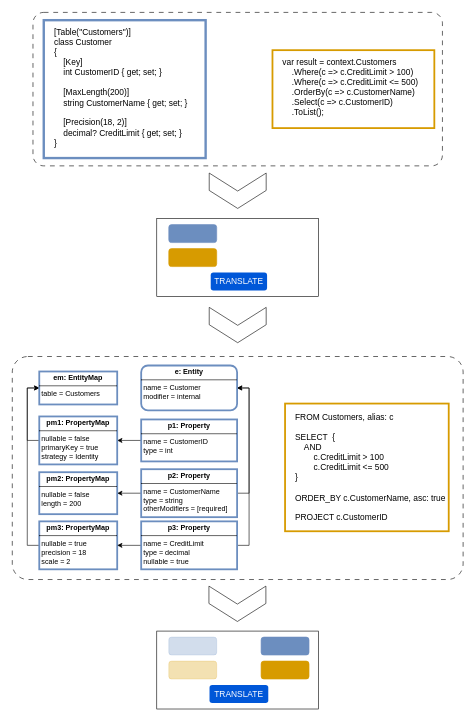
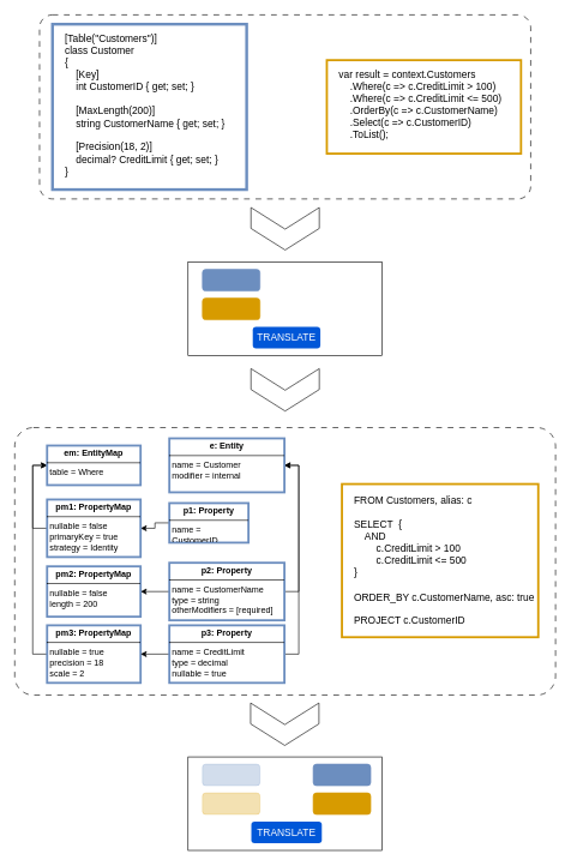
- <mxCell id="27" value="&lt;p style=&quot;margin:0px;margin-top:4px;text-align:center;&quot;&gt;&lt;b&gt;em&lt;/b&gt;&lt;b style=&quot;background-color: transparent; color: light-dark(rgb(0, 0, 0), rgb(255, 255, 255));&quot;&gt;: EntityMap&lt;/b&gt;&lt;/p&gt;&lt;hr size=&quot;1&quot; style=&quot;border-style:solid;&quot;&gt;&lt;p style=&quot;margin:0px;margin-left:4px;&quot;&gt;table = Customers&lt;/p&gt;" style="verticalAlign=top;align=left;overflow=fill;html=1;whiteSpace=wrap;fillColor=none;strokeColor=#6c8ebf;strokeWidth=3;spacingLeft=1;" vertex="1" parent="22"><mxGeometry y="10" width="130" height="55" as="geometry" /></mxCell>
+ <mxCell id="27" value="&lt;p style=&quot;margin:0px;margin-top:4px;text-align:center;&quot;&gt;&lt;b&gt;em&lt;/b&gt;&lt;b style=&quot;background-color: transparent; color: light-dark(rgb(0, 0, 0), rgb(255, 255, 255));&quot;&gt;: EntityMap&lt;/b&gt;&lt;/p&gt;&lt;hr size=&quot;1&quot; style=&quot;border-style:solid;&quot;&gt;&lt;p style=&quot;margin:0px;margin-left:4px;&quot;&gt;table = Where&lt;/p&gt;" style="verticalAlign=top;align=left;overflow=fill;html=1;whiteSpace=wrap;fillColor=none;strokeColor=#6c8ebf;strokeWidth=3;spacingLeft=1;" vertex="1" parent="22"><mxGeometry y="10" width="130" height="55" as="geometry" /></mxCell>
- <mxCell id="37" value="&lt;p style=&quot;margin:0px;margin-top:4px;text-align:center;&quot;&gt;&lt;b&gt;e: Entity&lt;/b&gt;&lt;/p&gt;&lt;hr size=&quot;1&quot; style=&quot;border-style:solid;&quot;&gt;&lt;p style=&quot;margin:0px;margin-left:4px;&quot;&gt;name = Customer&lt;/p&gt;&lt;p style=&quot;margin:0px;margin-left:4px;&quot;&gt;modifier = internal&lt;/p&gt;" style="verticalAlign=top;align=left;overflow=fill;html=1;whiteSpace=wrap;fillColor=none;strokeColor=#6c8ebf;strokeWidth=3;spacingLeft=1;rounded=1;" vertex="1" parent="22"><mxGeometry x="170" width="160" height="75" as="geometry" /></mxCell>
+ <mxCell id="37" value="&lt;p style=&quot;margin:0px;margin-top:4px;text-align:center;&quot;&gt;&lt;b&gt;e: Entity&lt;/b&gt;&lt;/p&gt;&lt;hr size=&quot;1&quot; style=&quot;border-style:solid;&quot;&gt;&lt;p style=&quot;margin:0px;margin-left:4px;&quot;&gt;name = Customer&lt;/p&gt;&lt;p style=&quot;margin:0px;margin-left:4px;&quot;&gt;modifier = internal&lt;/p&gt;" style="verticalAlign=top;align=left;overflow=fill;html=1;whiteSpace=wrap;fillColor=none;strokeColor=#6c8ebf;strokeWidth=3;spacingLeft=1;" vertex="1" parent="22"><mxGeometry x="170" width="160" height="75" as="geometry" /></mxCell>
- <mxCell id="36" value="&lt;p style=&quot;margin:0px;margin-top:4px;text-align:center;&quot;&gt;&lt;b&gt;p1: Property&lt;/b&gt;&lt;/p&gt;&lt;hr size=&quot;1&quot; style=&quot;border-style:solid;&quot;&gt;&lt;p style=&quot;margin:0px;margin-left:4px;&quot;&gt;name = CustomerID&lt;/p&gt;&lt;p style=&quot;margin:0px;margin-left:4px;&quot;&gt;type = int&lt;/p&gt;&lt;p style=&quot;margin:0px;margin-left:4px;&quot;&gt;&lt;br&gt;&lt;/p&gt;" style="verticalAlign=top;align=left;overflow=fill;html=1;whiteSpace=wrap;fillColor=none;strokeColor=#6c8ebf;strokeWidth=3;spacingLeft=1;" vertex="1" parent="22"><mxGeometry x="170" y="90" width="160" height="70" as="geometry" /></mxCell>
+ <mxCell id="36" value="&lt;p style=&quot;margin:0px;margin-top:4px;text-align:center;&quot;&gt;&lt;b&gt;p1: Property&lt;/b&gt;&lt;/p&gt;&lt;hr size=&quot;1&quot; style=&quot;border-style:solid;&quot;&gt;&lt;p style=&quot;margin:0px;margin-left:4px;&quot;&gt;name = CustomerID&lt;/p&gt;&lt;p style=&quot;margin:0px;margin-left:4px;&quot;&gt;type = int&lt;/p&gt;&lt;p style=&quot;margin:0px;margin-left:4px;&quot;&gt;&lt;br&gt;&lt;/p&gt;" style="verticalAlign=top;align=left;overflow=fill;html=1;whiteSpace=wrap;fillColor=none;strokeColor=#6c8ebf;strokeWidth=3;spacingLeft=1;" vertex="1" parent="22"><mxGeometry x="170" y="90" width="110" height="55" as="geometry" /></mxCell>
